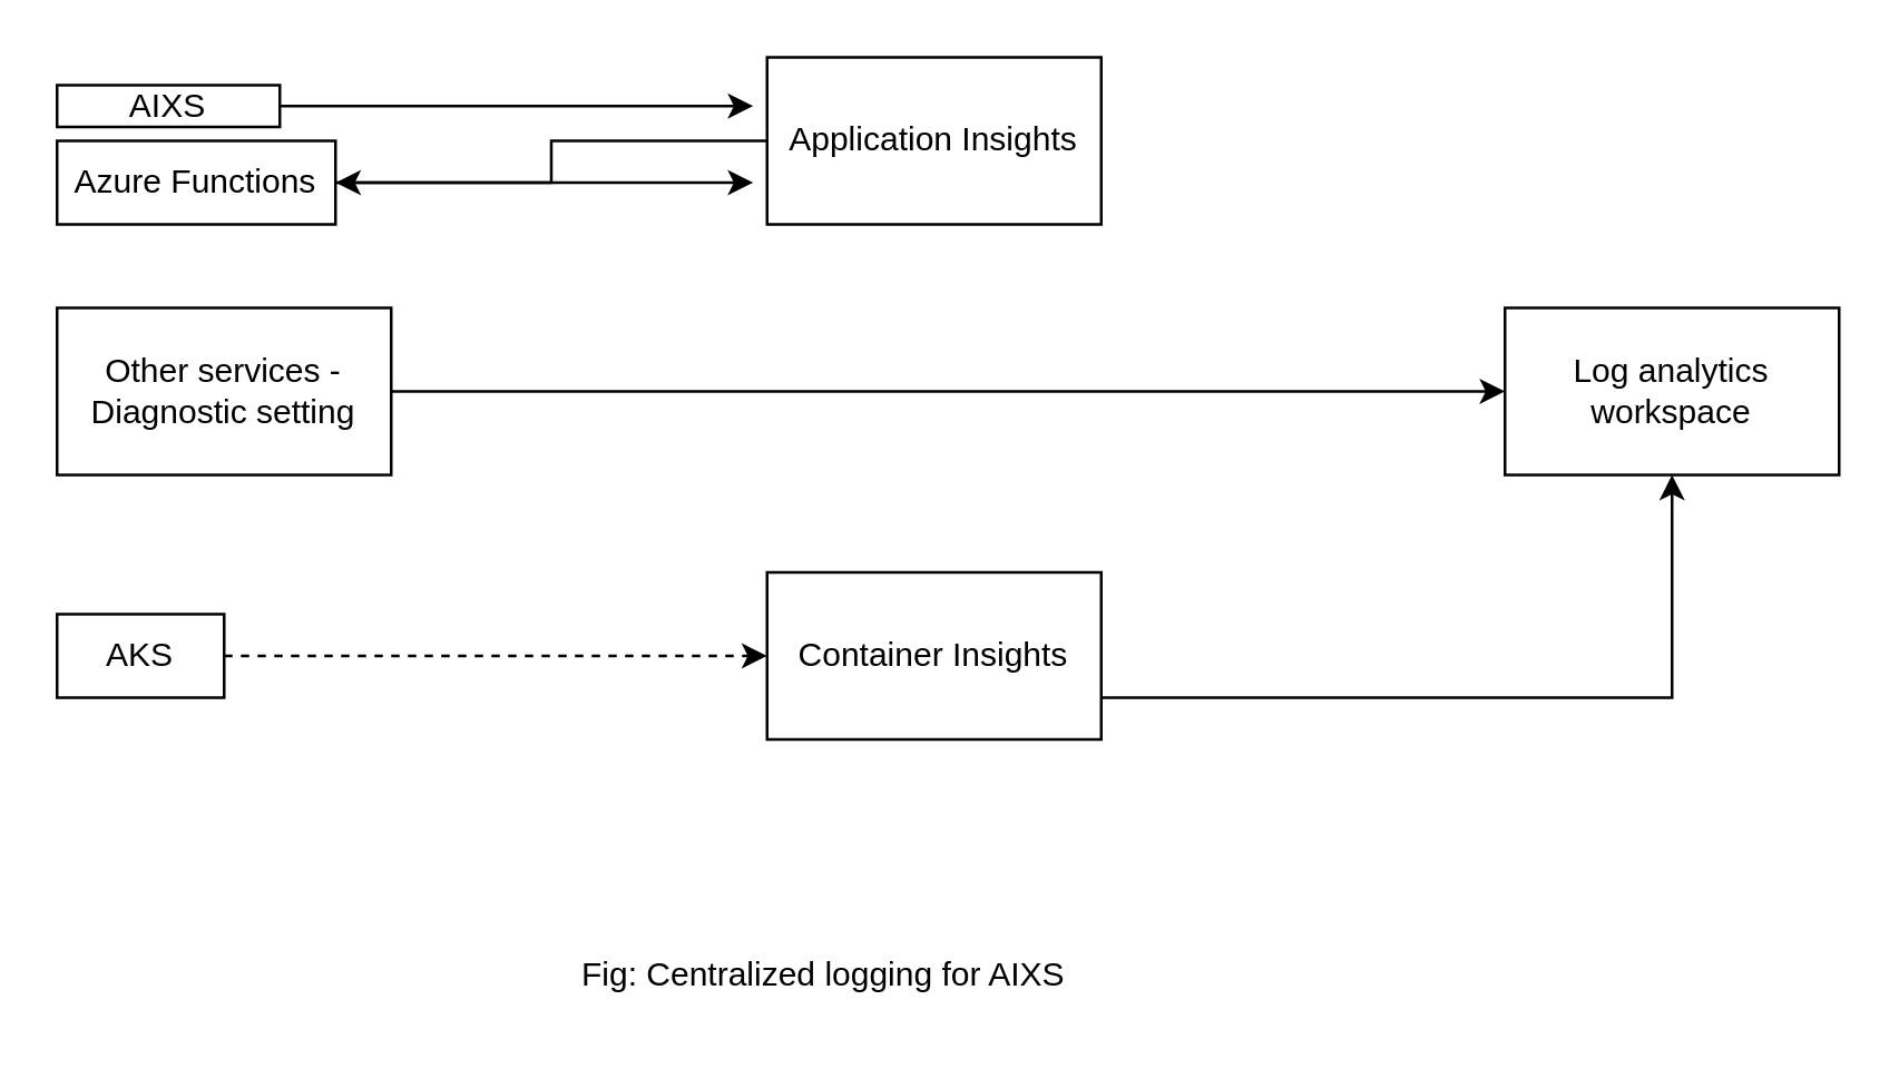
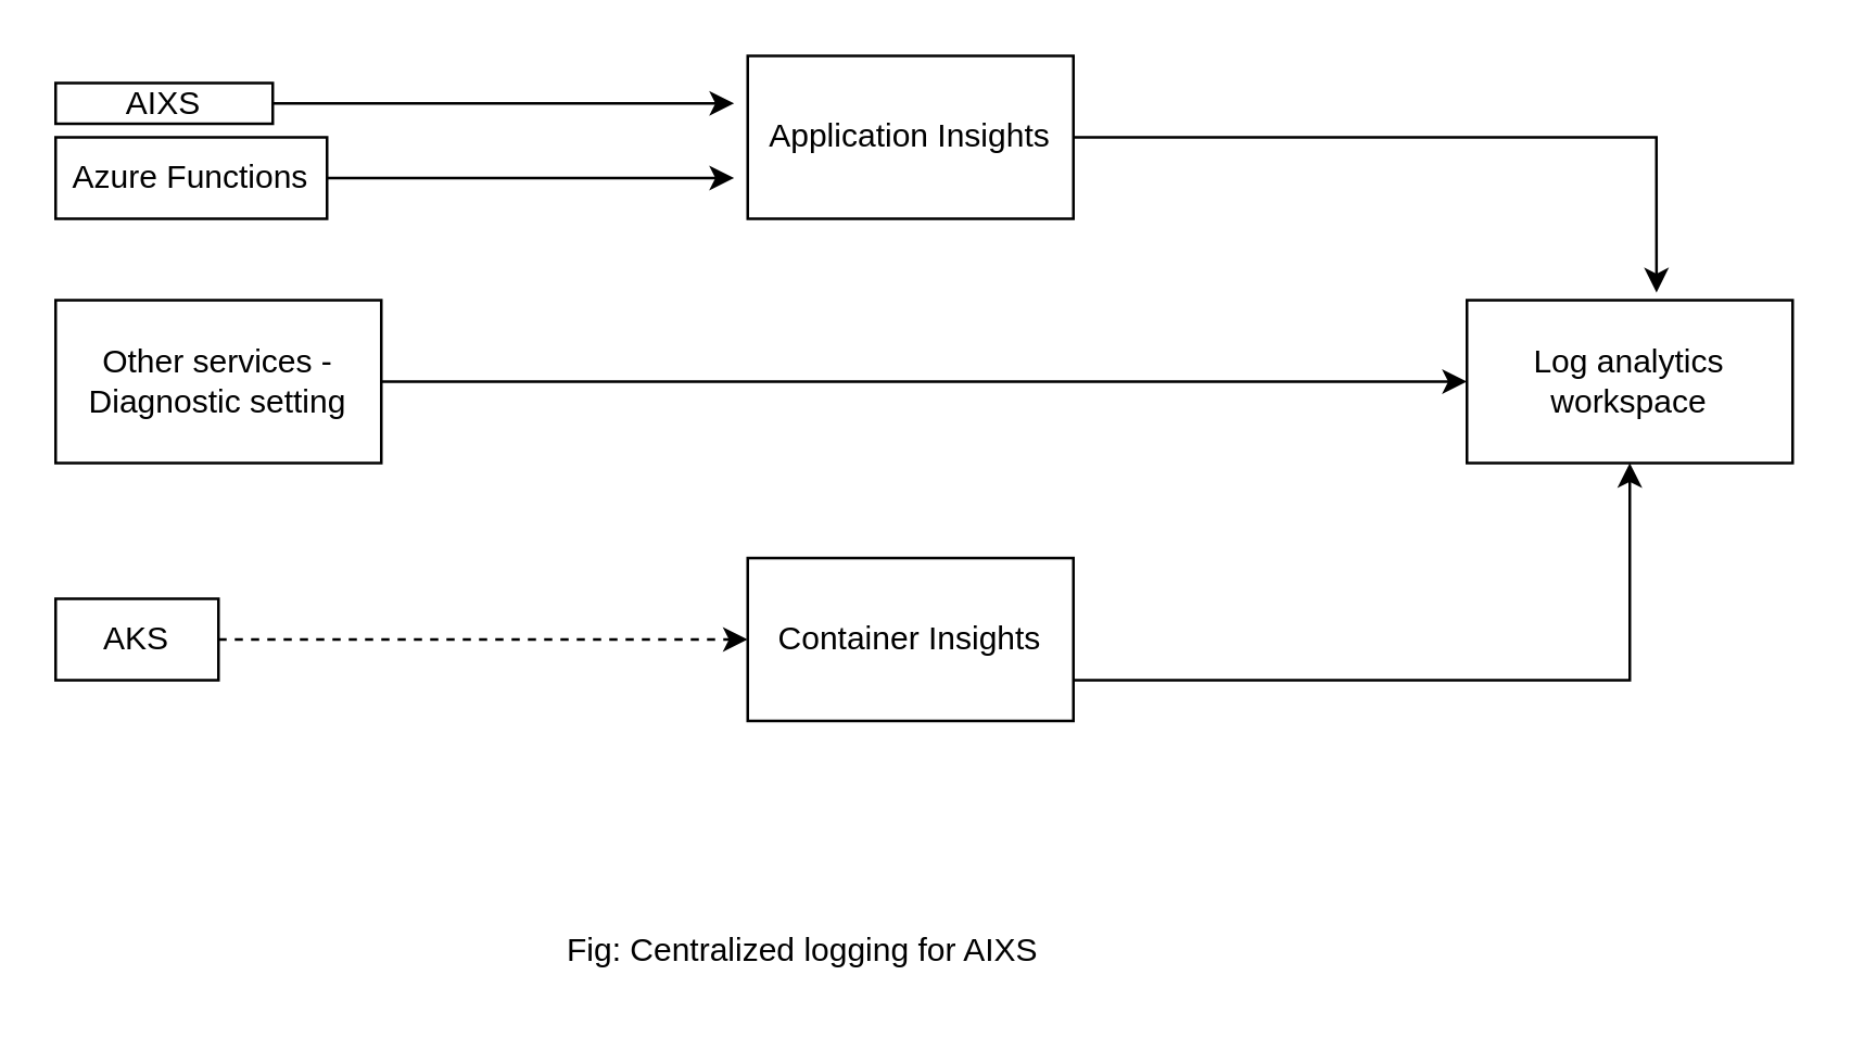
- <mxCell id="4" style="edgeStyle=orthogonalEdgeStyle;rounded=0;orthogonalLoop=1;jettySize=auto;html=1;" edge="1" parent="1" source="5" target="10"><mxGeometry relative="1" as="geometry"><mxPoint x="570" y="50" as="targetPoint" /></mxGeometry></mxCell>
+ <mxCell id="4" style="edgeStyle=orthogonalEdgeStyle;rounded=0;orthogonalLoop=1;jettySize=auto;html=1;entryX=0.582;entryY=-0.047;entryDx=0;entryDy=0;entryPerimeter=0;" edge="1" parent="1" source="5" target="8"><mxGeometry relative="1" as="geometry"><mxPoint x="570" y="50" as="targetPoint" /></mxGeometry></mxCell>
